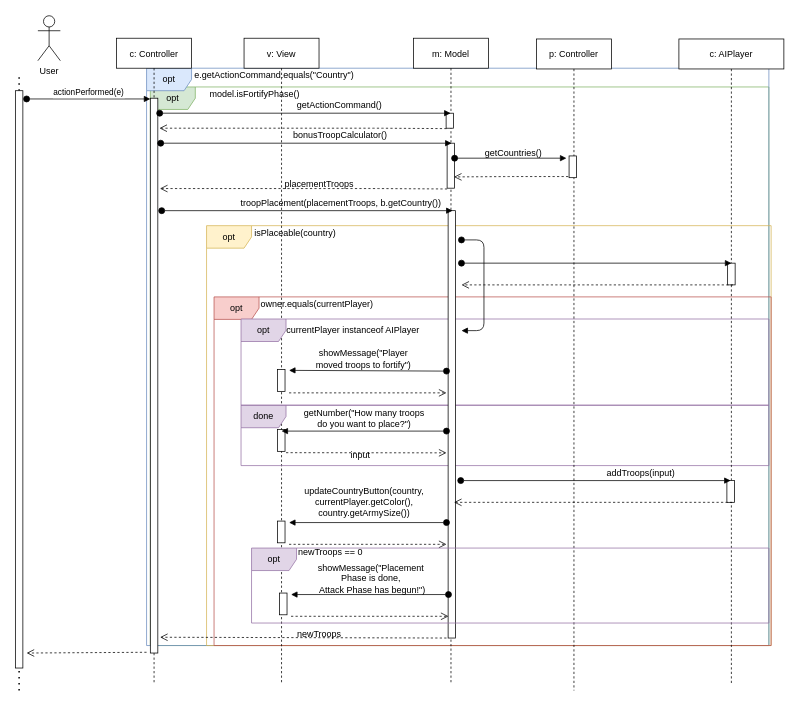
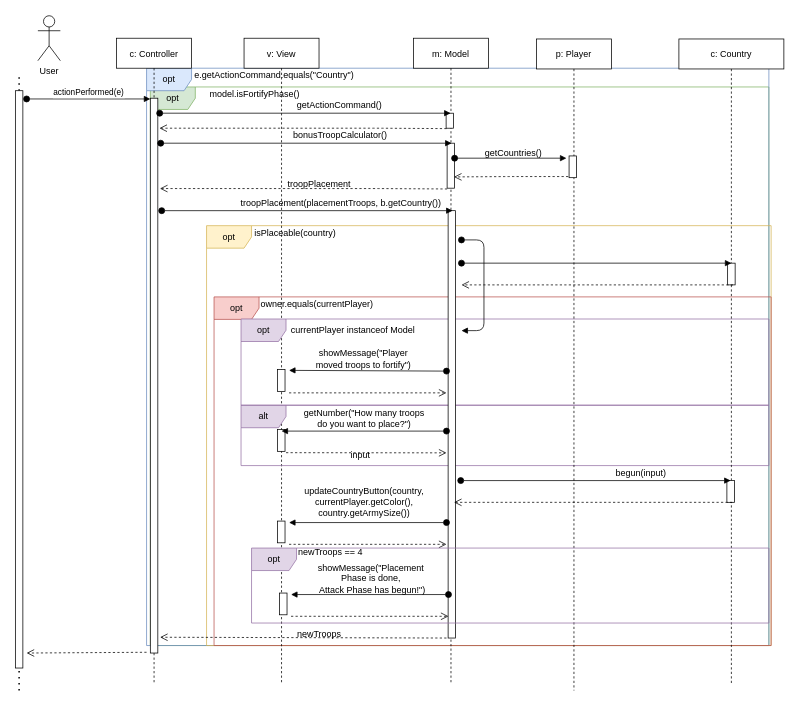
- <mxCell id="25" value="p: Controller" style="shape=umlLifeline;perimeter=lifelinePerimeter;container=1;collapsible=0;recursiveResize=0;rounded=0;shadow=0;strokeWidth=1;" parent="1" vertex="1"><mxGeometry x="715" y="51" width="100" height="869" as="geometry" /></mxCell>
+ <mxCell id="25" value="p: Player" style="shape=umlLifeline;perimeter=lifelinePerimeter;container=1;collapsible=0;recursiveResize=0;rounded=0;shadow=0;strokeWidth=1;" parent="1" vertex="1"><mxGeometry x="715" y="51" width="100" height="869" as="geometry" /></mxCell>
- <mxCell id="42" value="c: AIPlayer" style="shape=umlLifeline;perimeter=lifelinePerimeter;container=0;collapsible=0;recursiveResize=0;rounded=0;shadow=0;strokeWidth=1;" parent="1" vertex="1"><mxGeometry x="904.99" y="51" width="140" height="859" as="geometry" /></mxCell>
+ <mxCell id="42" value="c: Country" style="shape=umlLifeline;perimeter=lifelinePerimeter;container=0;collapsible=0;recursiveResize=0;rounded=0;shadow=0;strokeWidth=1;" parent="1" vertex="1"><mxGeometry x="904.99" y="51" width="140" height="859" as="geometry" /></mxCell>
- <mxCell id="36" value="placementTroops" style="text;html=1;align=center;verticalAlign=middle;resizable=0;points=[];autosize=1;" parent="1" vertex="1"><mxGeometry x="370.37" y="235" width="110" height="20" as="geometry" /></mxCell>
+ <mxCell id="36" value="troopPlacement" style="text;html=1;align=center;verticalAlign=middle;resizable=0;points=[];autosize=1;" parent="1" vertex="1"><mxGeometry x="370.37" y="235" width="110" height="20" as="geometry" /></mxCell>
- <mxCell id="14" value="currentPlayer instanceof AIPlayer" style="text;html=1;align=center;verticalAlign=middle;resizable=0;points=[];autosize=1;" parent="12" vertex="1"><mxGeometry x="219.99" y="380" width="190" height="20" as="geometry" /></mxCell>
+ <mxCell id="14" value="currentPlayer instanceof Model" style="text;html=1;align=center;verticalAlign=middle;resizable=0;points=[];autosize=1;" parent="12" vertex="1"><mxGeometry x="219.99" y="380" width="190" height="20" as="geometry" /></mxCell>
- <mxCell id="10" value="done" style="shape=umlFrame;whiteSpace=wrap;html=1;fillColor=#e1d5e7;strokeColor=#9673a6;" parent="1" vertex="1"><mxGeometry x="320.99" y="539.5" width="704" height="80.5" as="geometry" /></mxCell>
+ <mxCell id="10" value="alt" style="shape=umlFrame;whiteSpace=wrap;html=1;fillColor=#e1d5e7;strokeColor=#9673a6;" parent="1" vertex="1"><mxGeometry x="320.99" y="539.5" width="704" height="80.5" as="geometry" /></mxCell>
- <mxCell id="54" value="addTroops(input)" style="text;html=1;align=center;verticalAlign=middle;resizable=0;points=[];autosize=1;" parent="1" vertex="1"><mxGeometry x="799.01" y="620" width="110" height="20" as="geometry" /></mxCell>
+ <mxCell id="54" value="begun(input)" style="text;html=1;align=center;verticalAlign=middle;resizable=0;points=[];autosize=1;" parent="1" vertex="1"><mxGeometry x="799.01" y="620" width="110" height="20" as="geometry" /></mxCell>
- <mxCell id="68" value="newTroops == 0" style="text;html=1;align=center;verticalAlign=middle;resizable=0;points=[];autosize=1;" parent="1" vertex="1"><mxGeometry x="389.65" y="726" width="100" height="20" as="geometry" /></mxCell>
+ <mxCell id="68" value="newTroops == 4" style="text;html=1;align=center;verticalAlign=middle;resizable=0;points=[];autosize=1;" parent="1" vertex="1"><mxGeometry x="389.65" y="726" width="100" height="20" as="geometry" /></mxCell>
